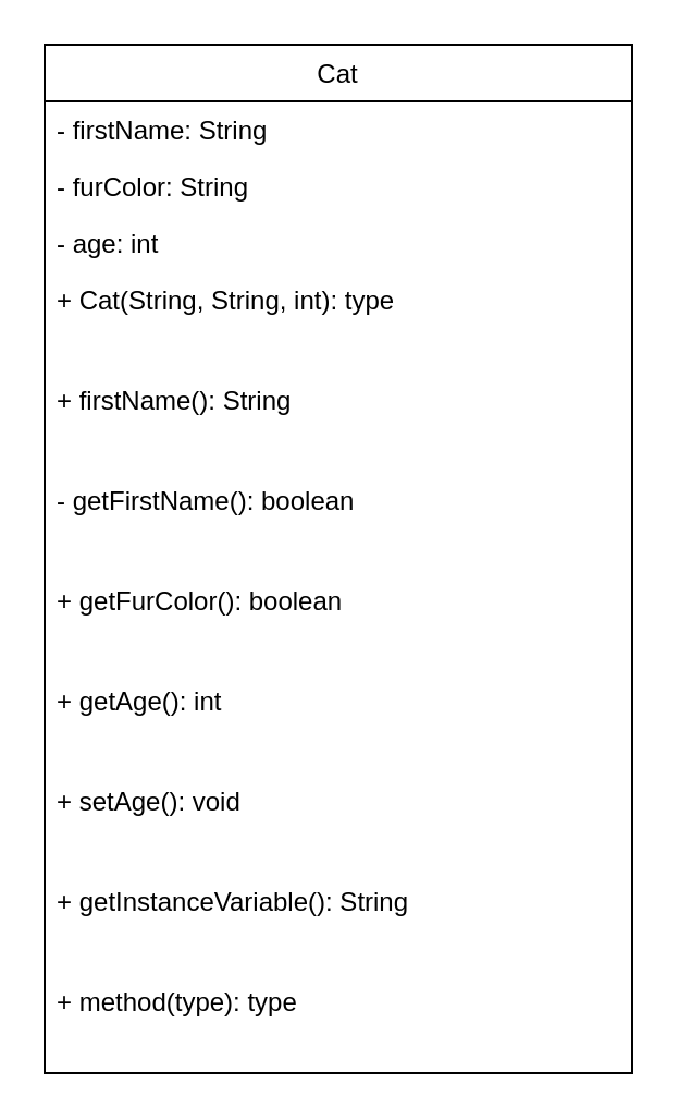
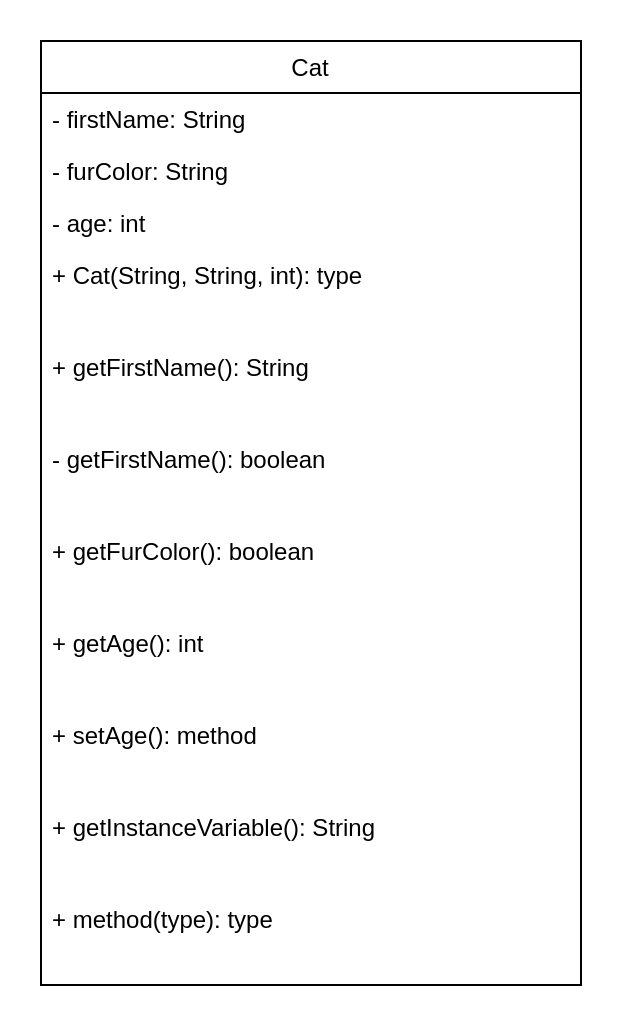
- <mxCell id="8" value="+ firstName(): String" style="text;strokeColor=none;fillColor=none;align=left;verticalAlign=top;spacingLeft=4;spacingRight=4;overflow=hidden;rotatable=0;points=[[0,0.5],[1,0.5]];portConstraint=eastwest;" parent="3" vertex="1"><mxGeometry y="150" width="270" height="46" as="geometry" /></mxCell>
+ <mxCell id="8" value="+ getFirstName(): String" style="text;strokeColor=none;fillColor=none;align=left;verticalAlign=top;spacingLeft=4;spacingRight=4;overflow=hidden;rotatable=0;points=[[0,0.5],[1,0.5]];portConstraint=eastwest;" parent="3" vertex="1"><mxGeometry y="150" width="270" height="46" as="geometry" /></mxCell>
- <mxCell id="12" value="+ setAge(): void" style="text;strokeColor=none;fillColor=none;align=left;verticalAlign=top;spacingLeft=4;spacingRight=4;overflow=hidden;rotatable=0;points=[[0,0.5],[1,0.5]];portConstraint=eastwest;" parent="3" vertex="1"><mxGeometry y="334" width="270" height="46" as="geometry" /></mxCell>
+ <mxCell id="12" value="+ setAge(): method" style="text;strokeColor=none;fillColor=none;align=left;verticalAlign=top;spacingLeft=4;spacingRight=4;overflow=hidden;rotatable=0;points=[[0,0.5],[1,0.5]];portConstraint=eastwest;" parent="3" vertex="1"><mxGeometry y="334" width="270" height="46" as="geometry" /></mxCell>
